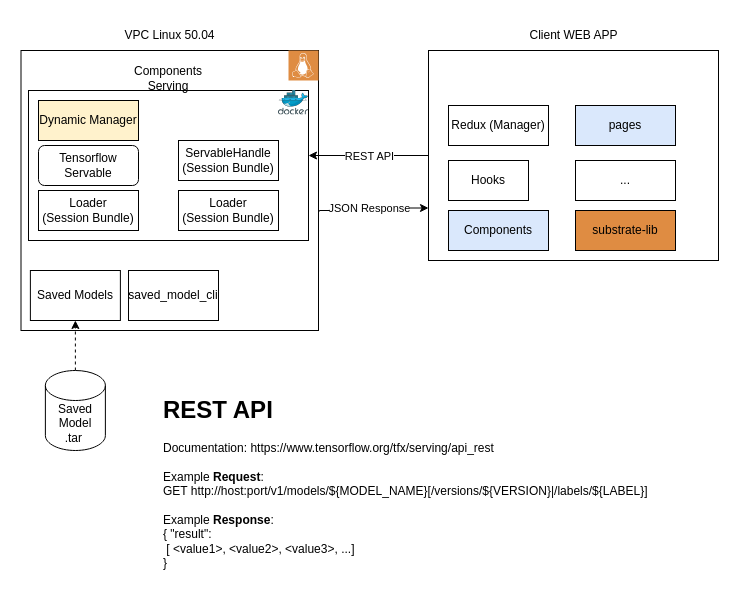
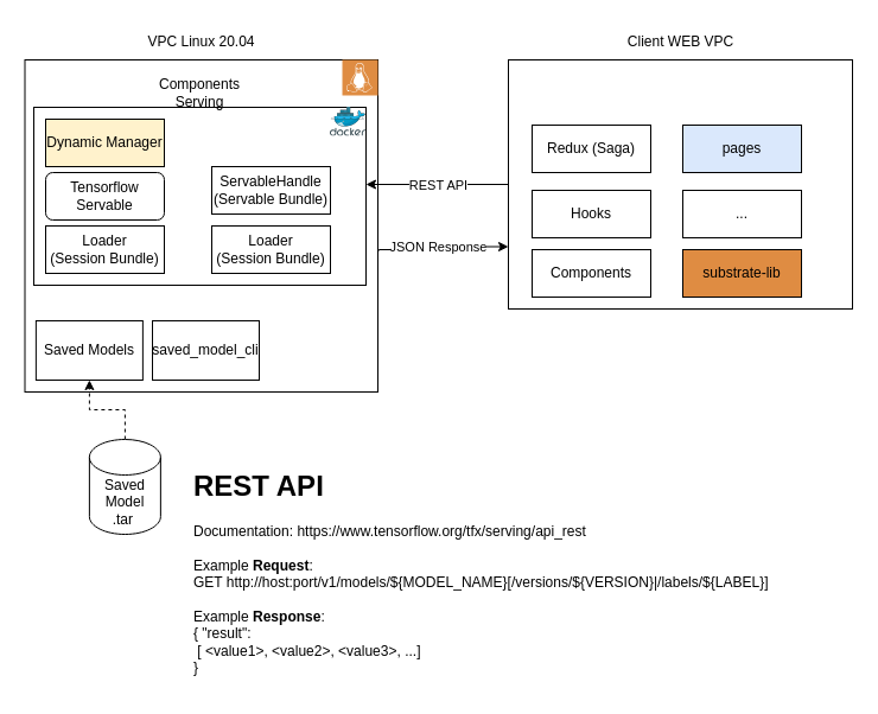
- <mxCell id="2" value="VPC Linux 50.04" style="text;html=1;strokeColor=none;fillColor=none;align=center;verticalAlign=middle;whiteSpace=wrap;rounded=0;" parent="1" vertex="1"><mxGeometry x="119.88" y="20" width="98.75" height="30" as="geometry" /></mxCell>
+ <mxCell id="2" value="VPC Linux 20.04" style="text;html=1;strokeColor=none;fillColor=none;align=center;verticalAlign=middle;whiteSpace=wrap;rounded=0;" parent="1" vertex="1"><mxGeometry x="119.88" y="20" width="98.75" height="30" as="geometry" /></mxCell>
- <mxCell id="12" value="Client WEB APP" style="text;html=1;strokeColor=none;fillColor=none;align=center;verticalAlign=middle;whiteSpace=wrap;rounded=0;" parent="1" vertex="1"><mxGeometry x="523.62" y="20" width="98.75" height="30" as="geometry" /></mxCell>
+ <mxCell id="12" value="Client WEB VPC" style="text;html=1;strokeColor=none;fillColor=none;align=center;verticalAlign=middle;whiteSpace=wrap;rounded=0;" parent="1" vertex="1"><mxGeometry x="523.62" y="20" width="98.75" height="30" as="geometry" /></mxCell>
- <mxCell id="23" value="Redux (Manager)" style="rounded=0;whiteSpace=wrap;html=1;" parent="1" vertex="1"><mxGeometry x="448" y="105" width="100" height="40" as="geometry" /></mxCell>
+ <mxCell id="23" value="Redux (Saga)" style="rounded=0;whiteSpace=wrap;html=1;" parent="1" vertex="1"><mxGeometry x="448" y="105" width="100" height="40" as="geometry" /></mxCell>
- <mxCell id="18" value="ServableHandle&lt;br&gt;(Session Bundle)" style="rounded=0;whiteSpace=wrap;html=1;" parent="1" vertex="1"><mxGeometry x="178" y="140" width="100" height="40" as="geometry" /></mxCell>
+ <mxCell id="18" value="ServableHandle&lt;br&gt;(Servable Bundle)" style="rounded=0;whiteSpace=wrap;html=1;" parent="1" vertex="1"><mxGeometry x="178" y="140" width="100" height="40" as="geometry" /></mxCell>
- <mxCell id="22" value="Hooks" style="rounded=0;whiteSpace=wrap;html=1;" parent="1" vertex="1"><mxGeometry x="448" y="160" width="80" height="40" as="geometry" /></mxCell>
+ <mxCell id="22" value="Hooks" style="rounded=0;whiteSpace=wrap;html=1;" parent="1" vertex="1"><mxGeometry x="448" y="160" width="100" height="40" as="geometry" /></mxCell>
- <mxCell id="20" value="Components" style="rounded=0;whiteSpace=wrap;html=1;fillColor=#dae8fc;" parent="1" vertex="1"><mxGeometry x="448" y="210" width="100" height="40" as="geometry" /></mxCell>
+ <mxCell id="20" value="Components" style="rounded=0;whiteSpace=wrap;html=1;" parent="1" vertex="1"><mxGeometry x="448" y="210" width="100" height="40" as="geometry" /></mxCell>
- <mxCell id="28" value="Saved Model&lt;br&gt;.tar&amp;nbsp;" style="shape=cylinder3;whiteSpace=wrap;html=1;boundedLbl=1;backgroundOutline=1;size=15;" parent="1" vertex="1"><mxGeometry x="44.88" y="370" width="60" height="80" as="geometry" /></mxCell>
+ <mxCell id="28" value="Saved Model&lt;br&gt;.tar&amp;nbsp;" style="shape=cylinder3;whiteSpace=wrap;html=1;boundedLbl=1;backgroundOutline=1;size=15;" parent="1" vertex="1"><mxGeometry x="74.88" y="370" width="60" height="80" as="geometry" /></mxCell>
